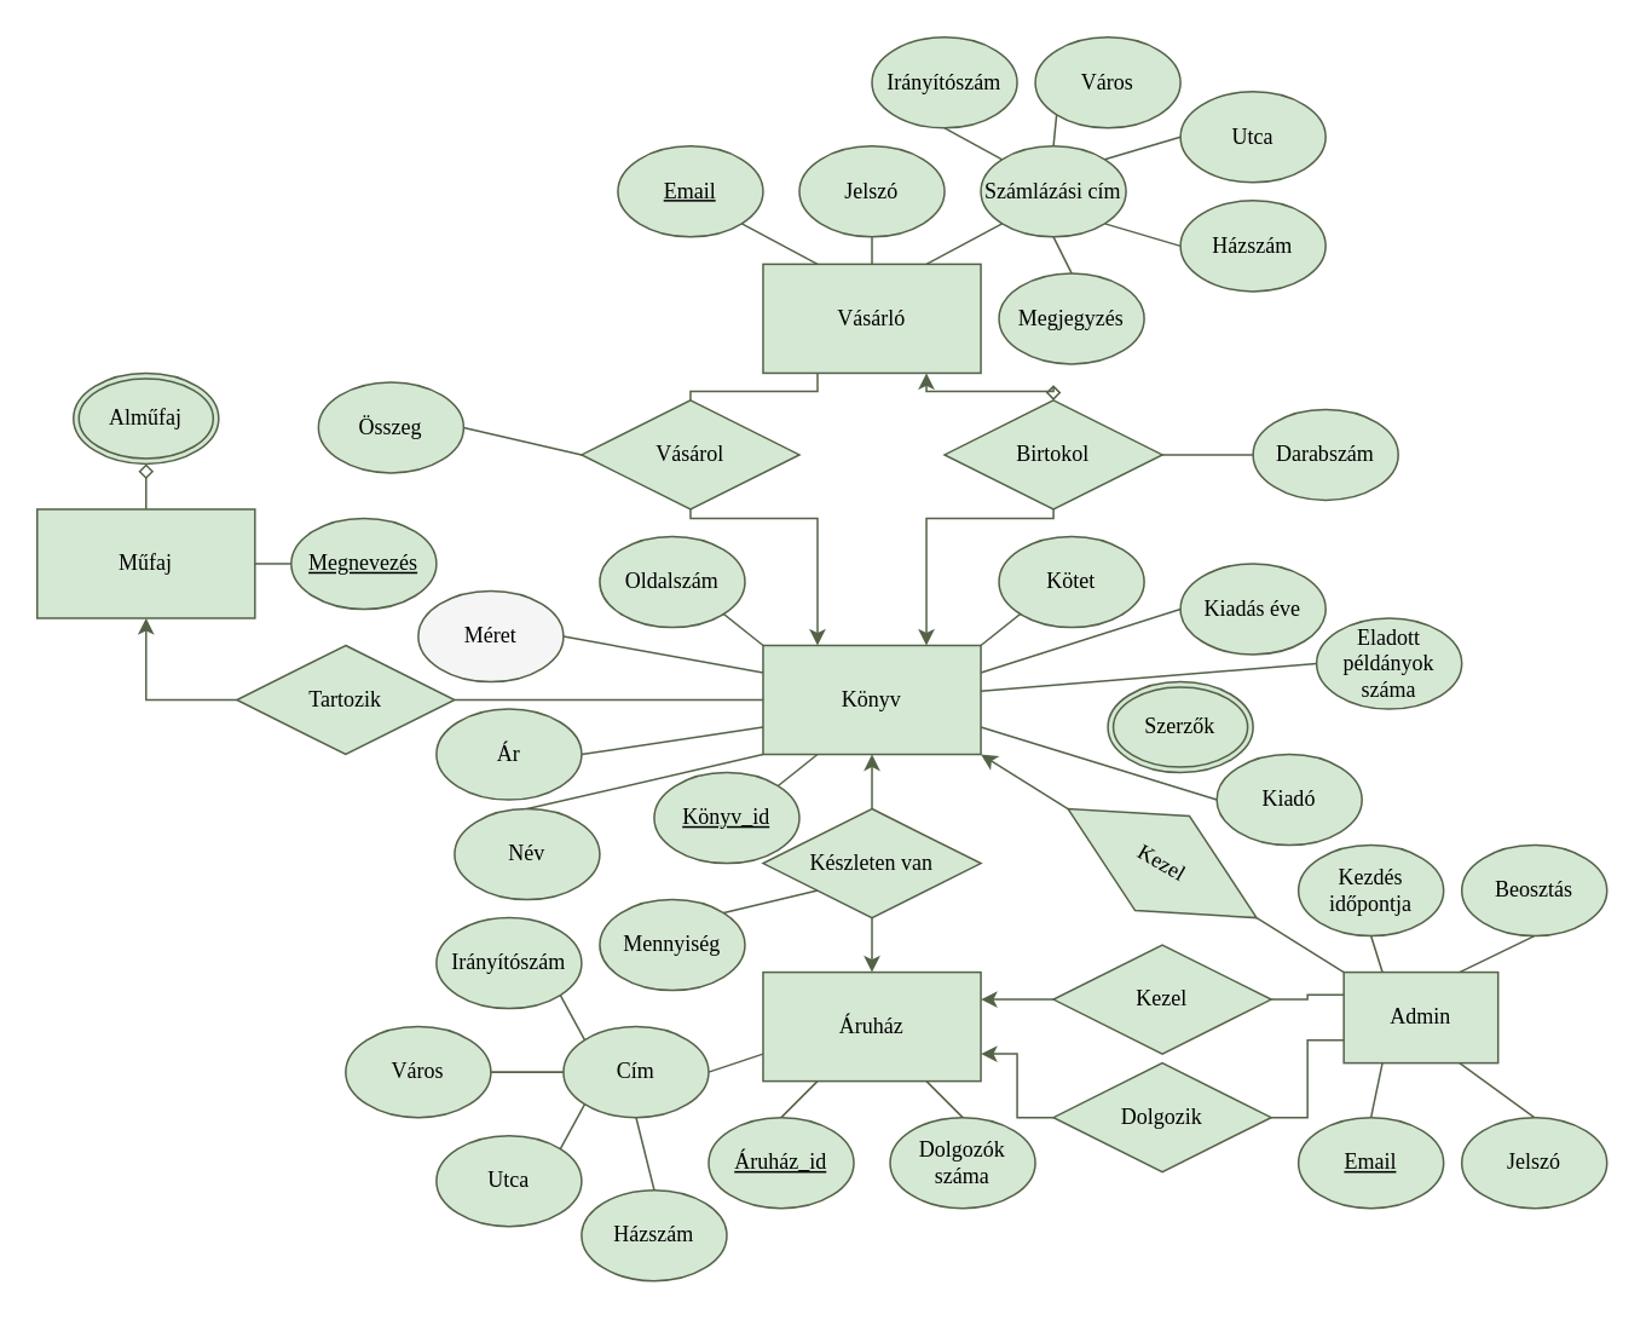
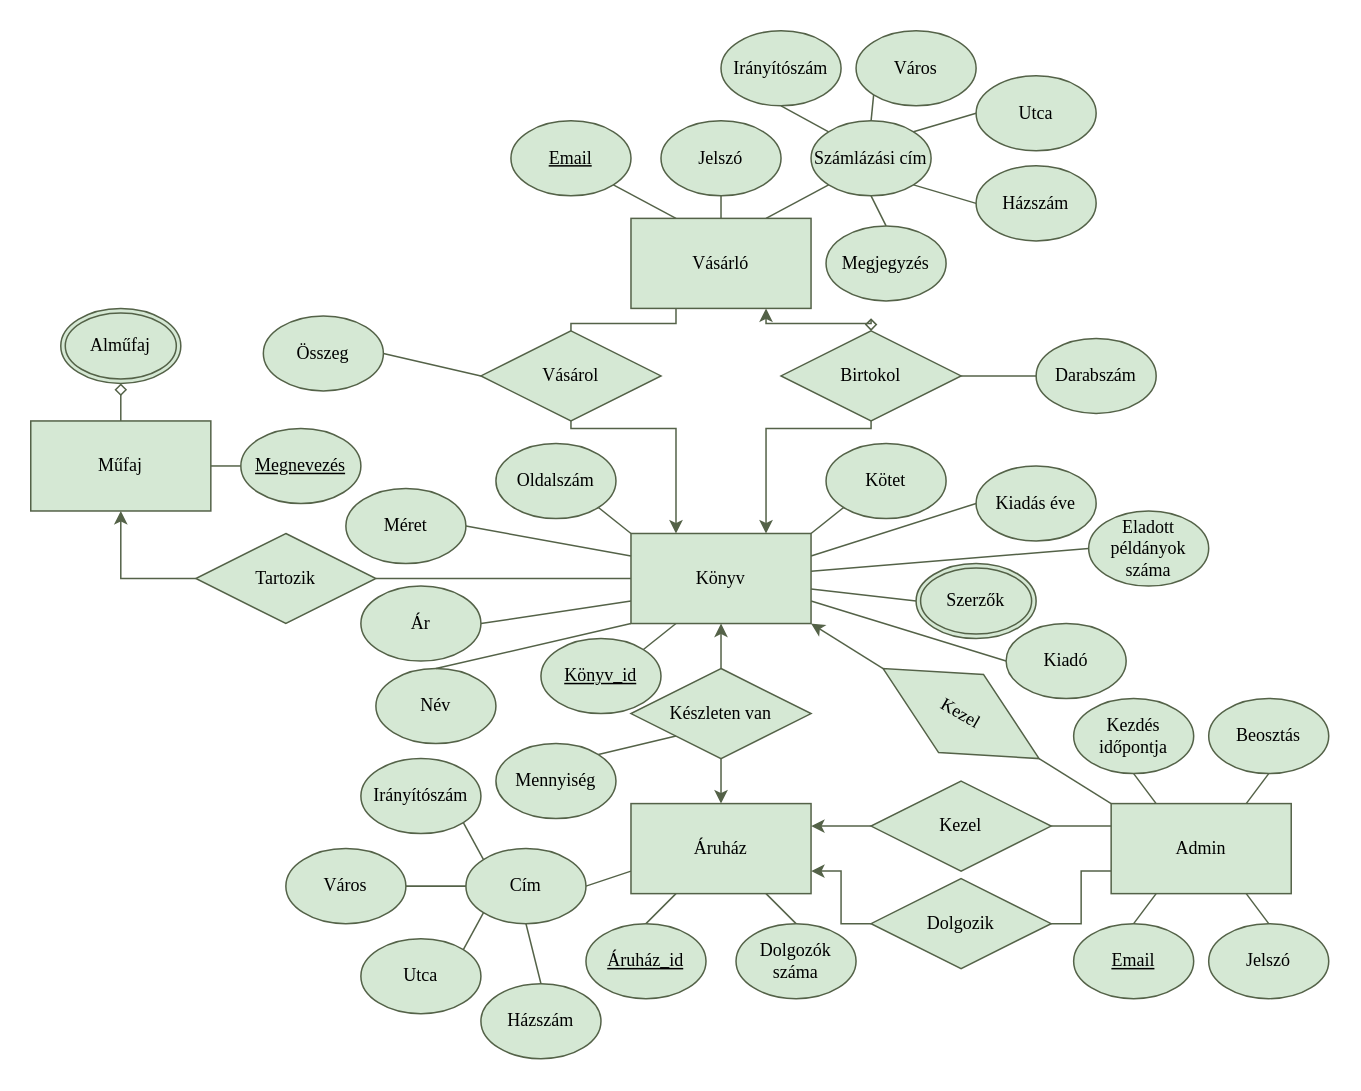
- <mxCell id="36" value="Méret" style="ellipse;whiteSpace=wrap;html=1;fontFamily=Calibri;fillColor=#f5f5f5;strokeColor=#546248;" parent="1" vertex="1"><mxGeometry x="230" y="325" width="80" height="50" as="geometry" /></mxCell>
+ <mxCell id="36" value="Méret" style="ellipse;whiteSpace=wrap;html=1;fontFamily=Calibri;fillColor=#d5e8d4;strokeColor=#546248;" parent="1" vertex="1"><mxGeometry x="230" y="325" width="80" height="50" as="geometry" /></mxCell>
+ <mxCell id="3" style="rounded=0;orthogonalLoop=1;jettySize=auto;html=1;entryX=0;entryY=0.5;entryDx=0;entryDy=0;endArrow=none;endFill=0;fontFamily=Calibri;fontColor=#546248;fillColor=#d5e8d4;strokeColor=#546248;" parent="1" source="7" target="91" edge="1"><mxGeometry relative="1" as="geometry"><mxPoint x="610" y="400" as="targetPoint" /></mxGeometry></mxCell>
- <mxCell id="16" value="Admin" style="rounded=0;whiteSpace=wrap;html=1;fontFamily=Calibri;fillColor=#d5e8d4;strokeColor=#546248;" parent="1" vertex="1"><mxGeometry x="740" y="535" width="85" height="50" as="geometry" /></mxCell>
+ <mxCell id="16" value="Admin" style="rounded=0;whiteSpace=wrap;html=1;fontFamily=Calibri;fillColor=#d5e8d4;strokeColor=#546248;" parent="1" vertex="1"><mxGeometry x="740" y="535" width="120" height="60" as="geometry" /></mxCell>
